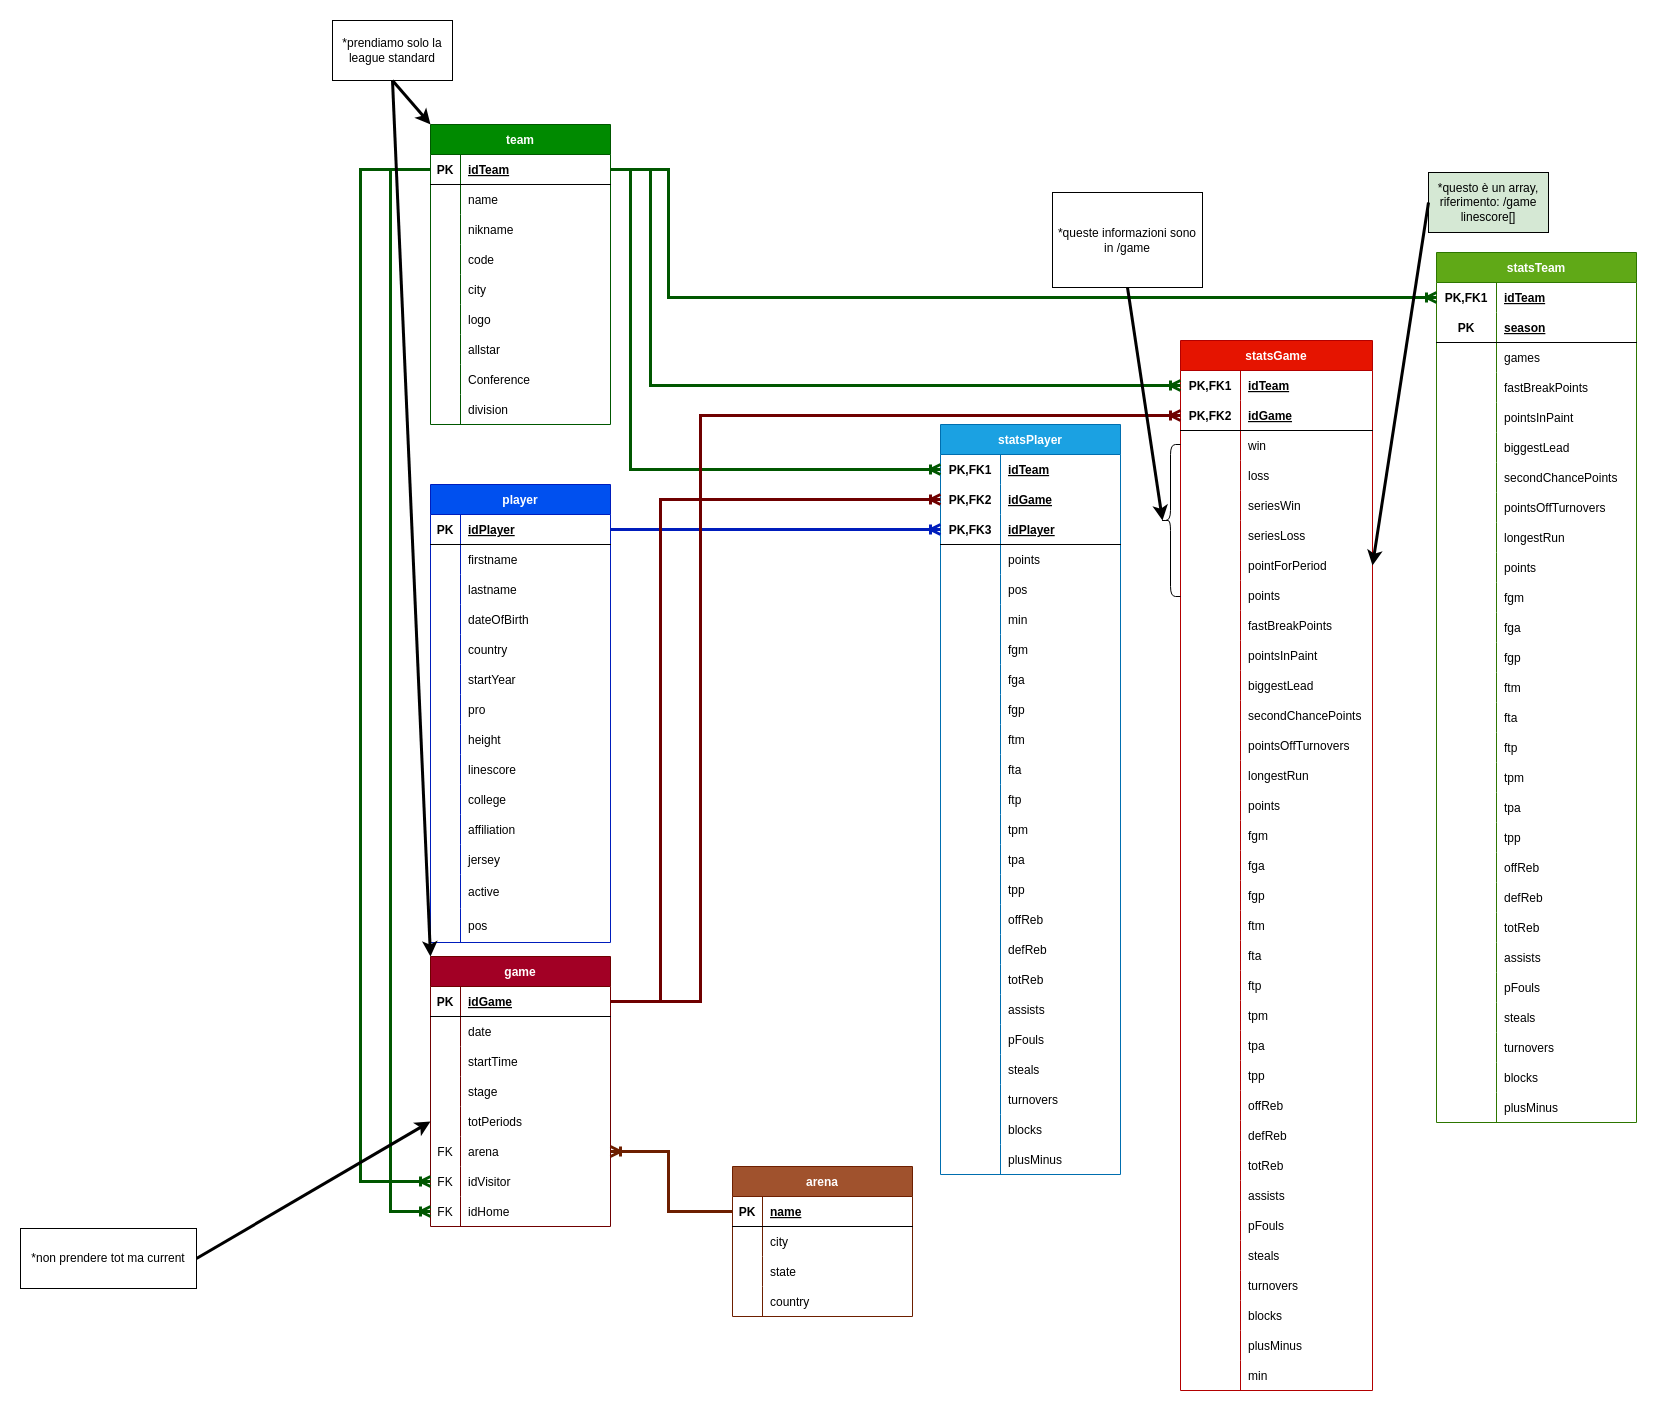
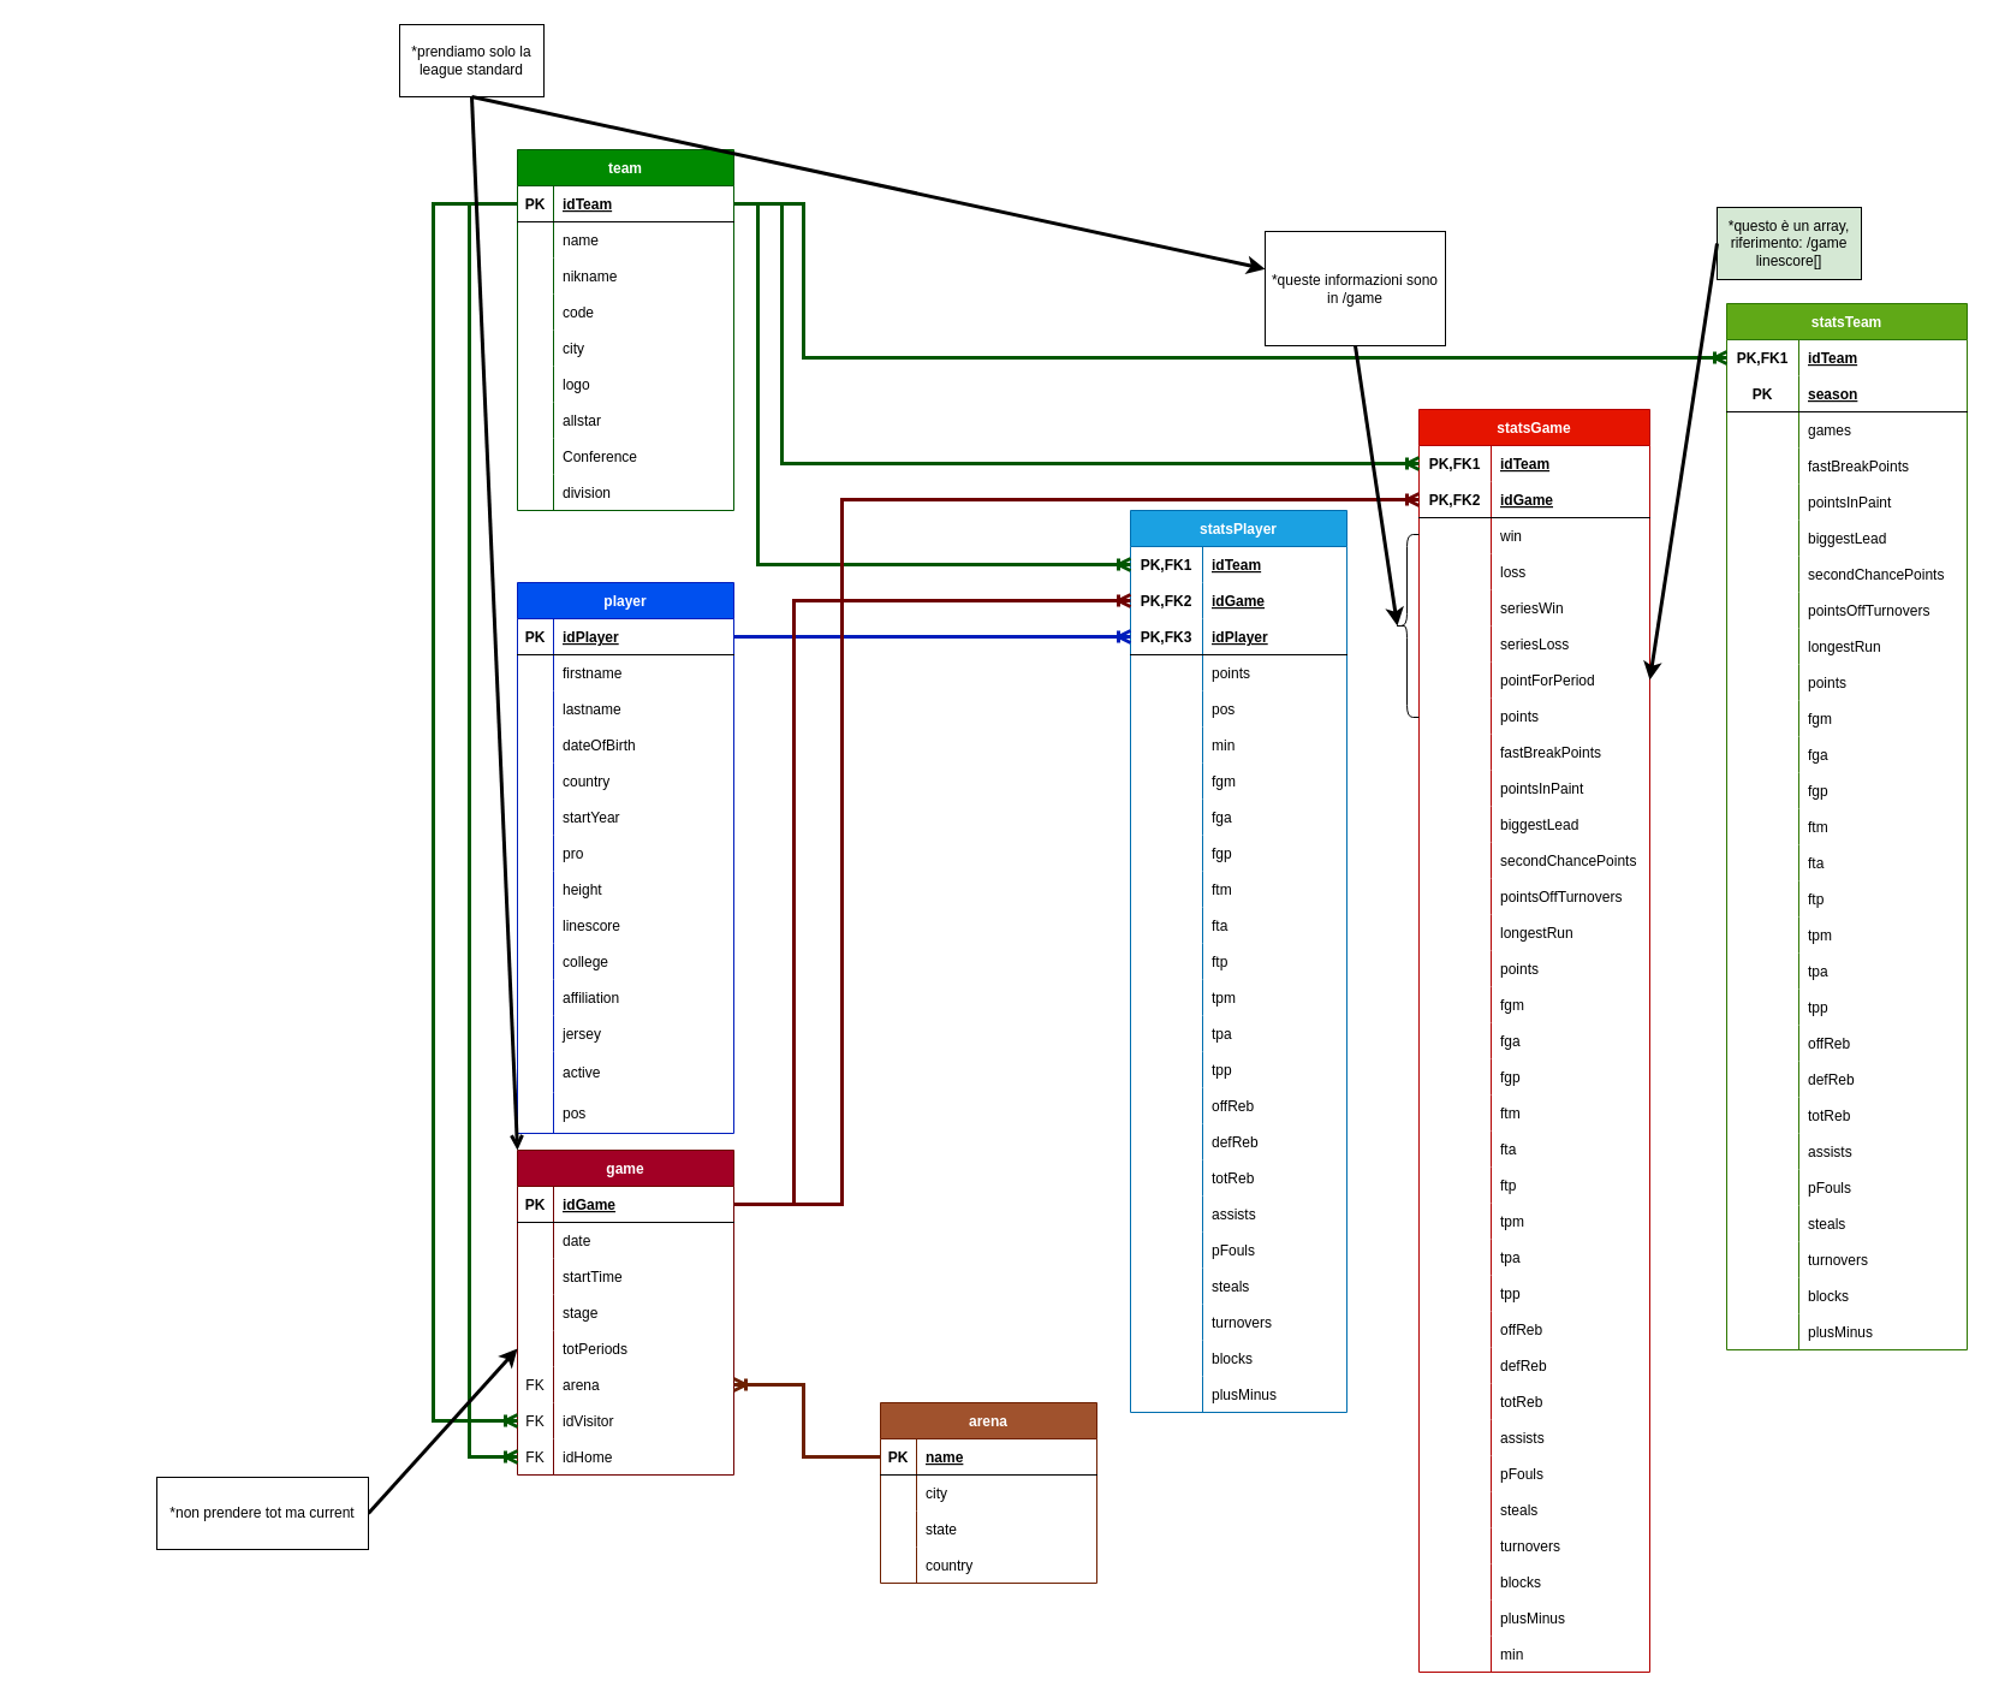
- <mxCell id="384" value="" style="endArrow=classic;html=1;rounded=0;exitX=0.5;exitY=1;exitDx=0;exitDy=0;entryX=0;entryY=0;entryDx=0;entryDy=0;strokeWidth=3;" parent="1" source="383" target="2" edge="1"><mxGeometry width="50" height="50" relative="1" as="geometry"><mxPoint x="404" y="126" as="sourcePoint" /><mxPoint x="454" y="76" as="targetPoint" /></mxGeometry></mxCell>
+ <mxCell id="384" value="" style="endArrow=classic;html=1;rounded=0;exitX=0.5;exitY=1;exitDx=0;exitDy=0;strokeWidth=3;" parent="1" source="383" target="390" edge="1"><mxGeometry width="50" height="50" relative="1" as="geometry"><mxPoint x="404" y="126" as="sourcePoint" /><mxPoint x="454" y="76" as="targetPoint" /></mxGeometry></mxCell>
- <mxCell id="385" value="" style="endArrow=classic;html=1;rounded=0;strokeWidth=3;entryX=0;entryY=0;entryDx=0;entryDy=0;exitX=0.5;exitY=1;exitDx=0;exitDy=0;" parent="1" source="383" target="73" edge="1"><mxGeometry width="50" height="50" relative="1" as="geometry"><mxPoint x="396" y="84" as="sourcePoint" /><mxPoint x="390" y="252" as="targetPoint" /></mxGeometry></mxCell>
+ <mxCell id="385" value="" style="endArrow=open;html=1;rounded=0;strokeWidth=3;entryX=0;entryY=0;entryDx=0;entryDy=0;exitX=0.5;exitY=1;exitDx=0;exitDy=0;" parent="1" source="383" target="73" edge="1"><mxGeometry width="50" height="50" relative="1" as="geometry"><mxPoint x="396" y="84" as="sourcePoint" /><mxPoint x="390" y="252" as="targetPoint" /></mxGeometry></mxCell>
- <mxCell id="382" value="*non prendere tot ma current" style="rounded=0;whiteSpace=wrap;html=1;strokeWidth=1;" parent="1" vertex="1"><mxGeometry x="20" y="1228" width="176" height="60" as="geometry" /></mxCell>
+ <mxCell id="382" value="*non prendere tot ma current" style="rounded=0;whiteSpace=wrap;html=1;strokeWidth=1;" parent="1" vertex="1"><mxGeometry x="130" y="1228" width="176" height="60" as="geometry" /></mxCell>
